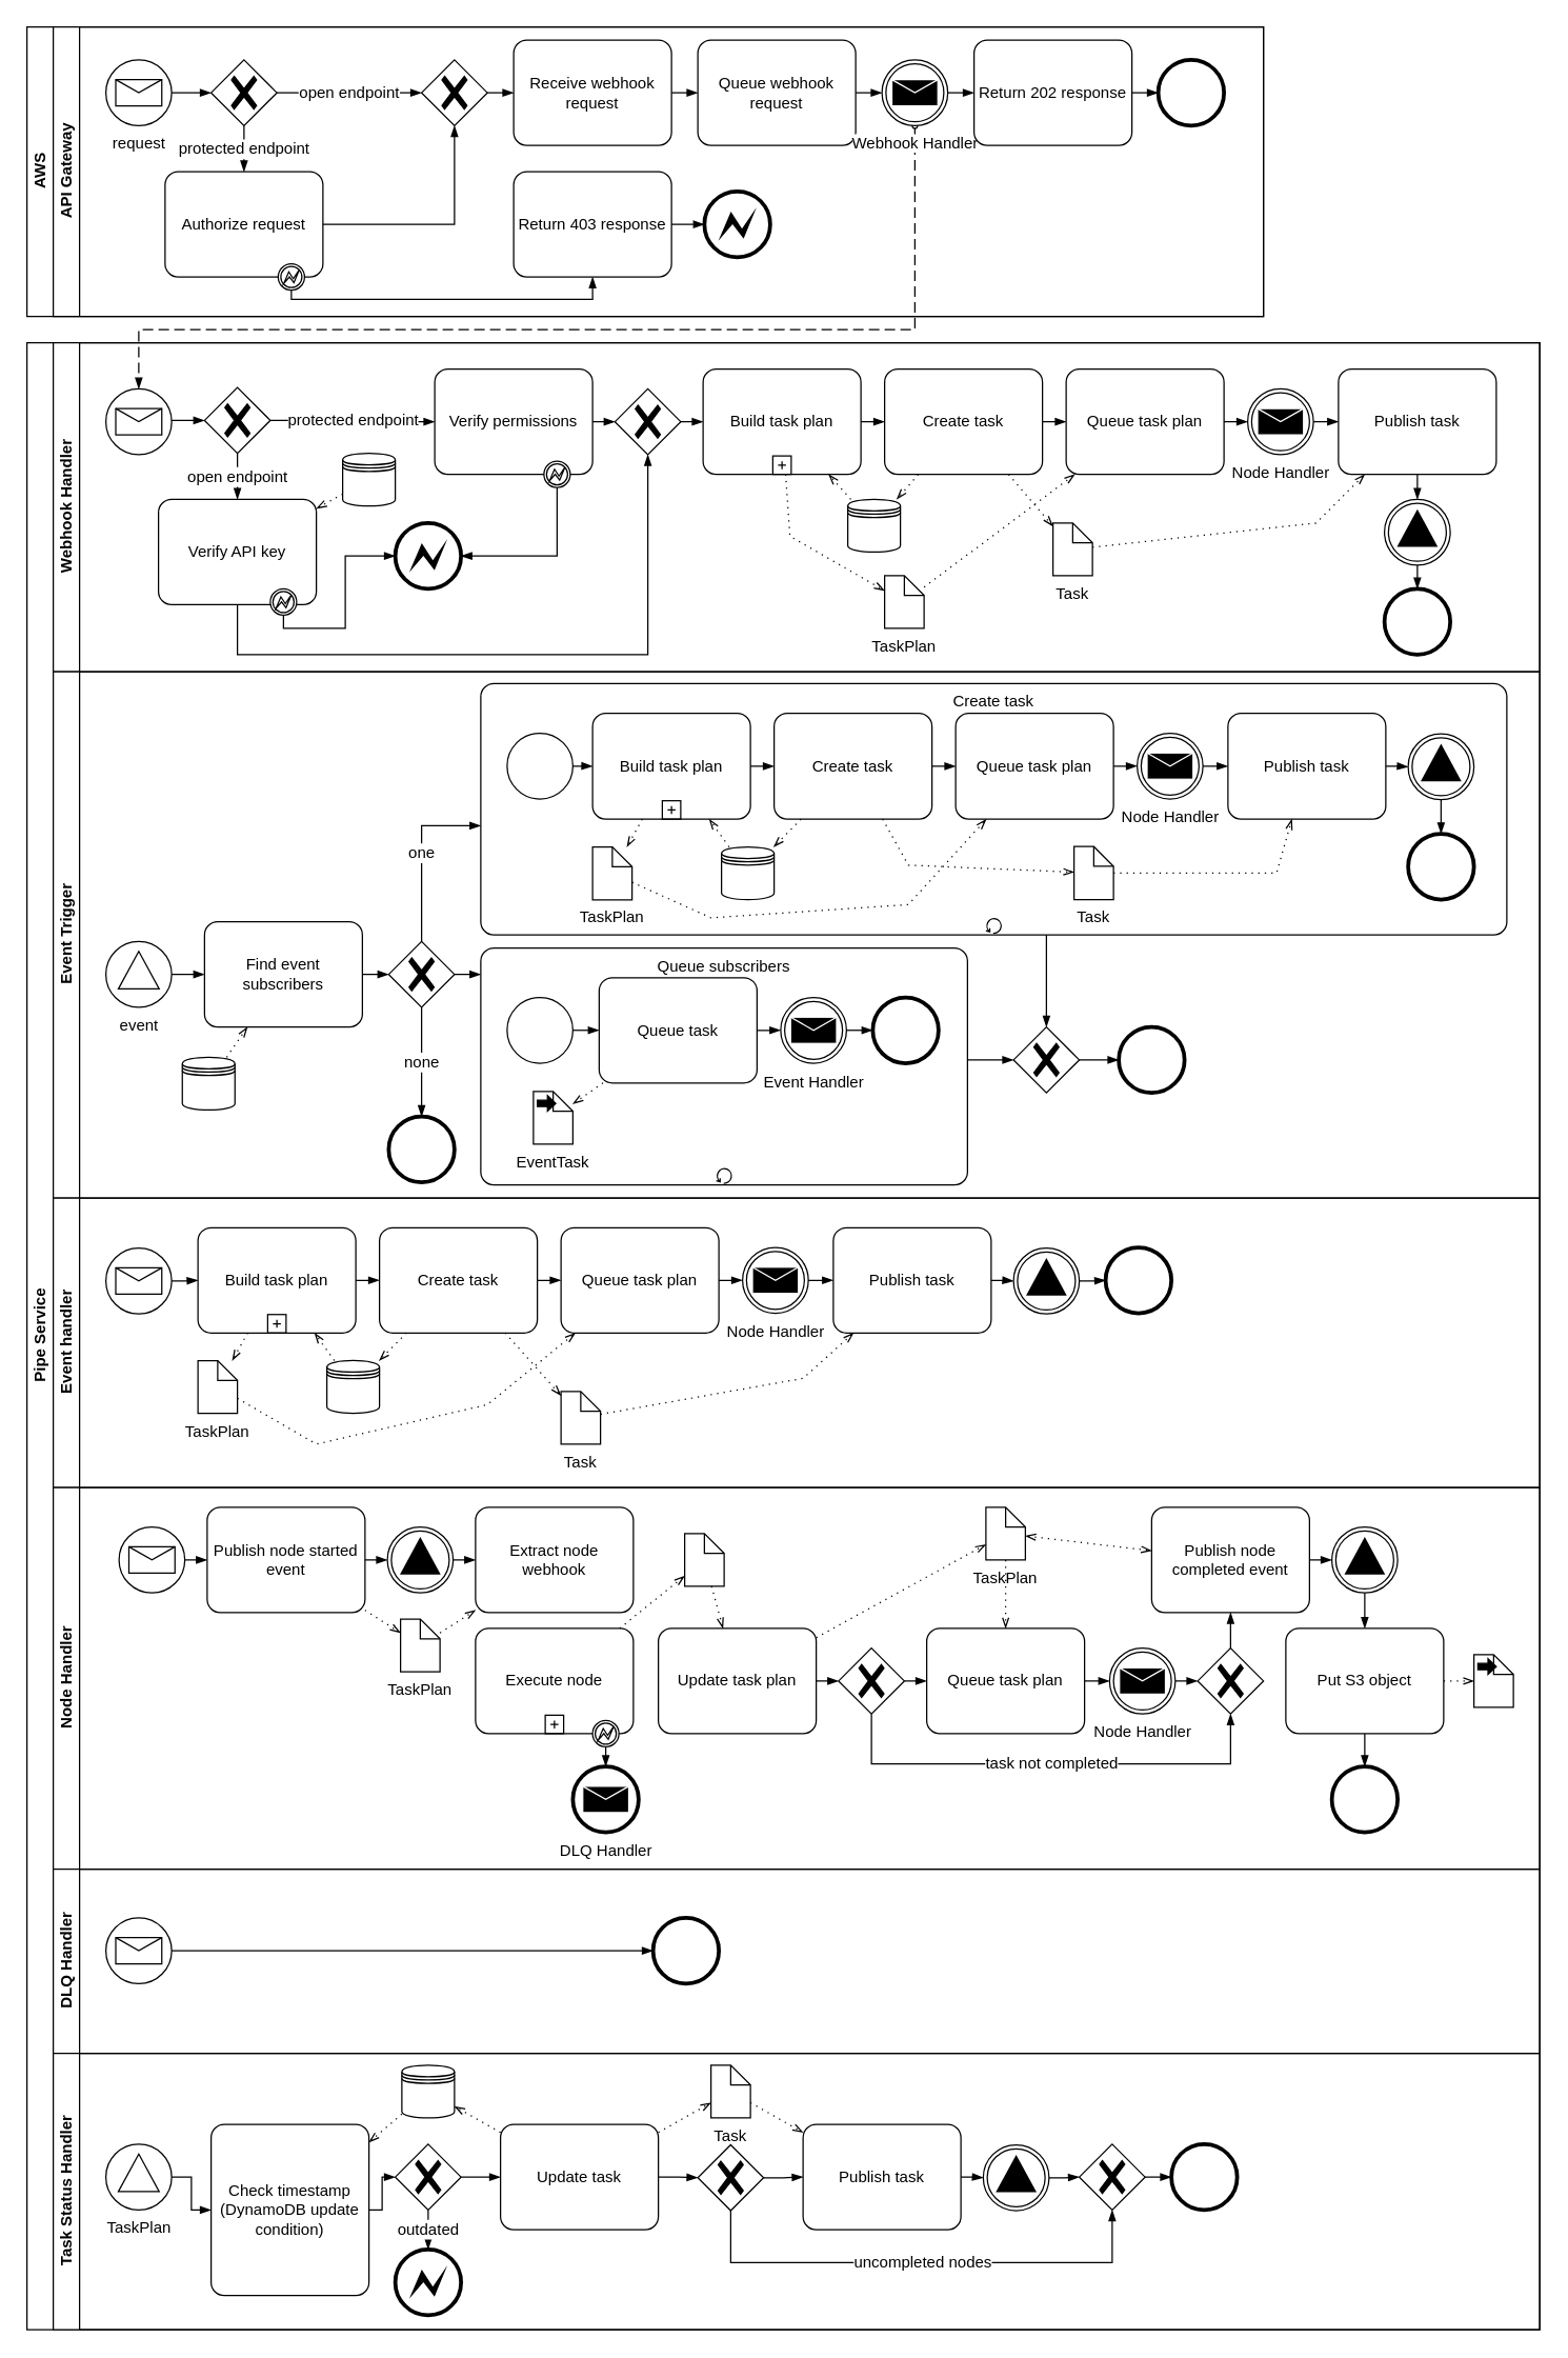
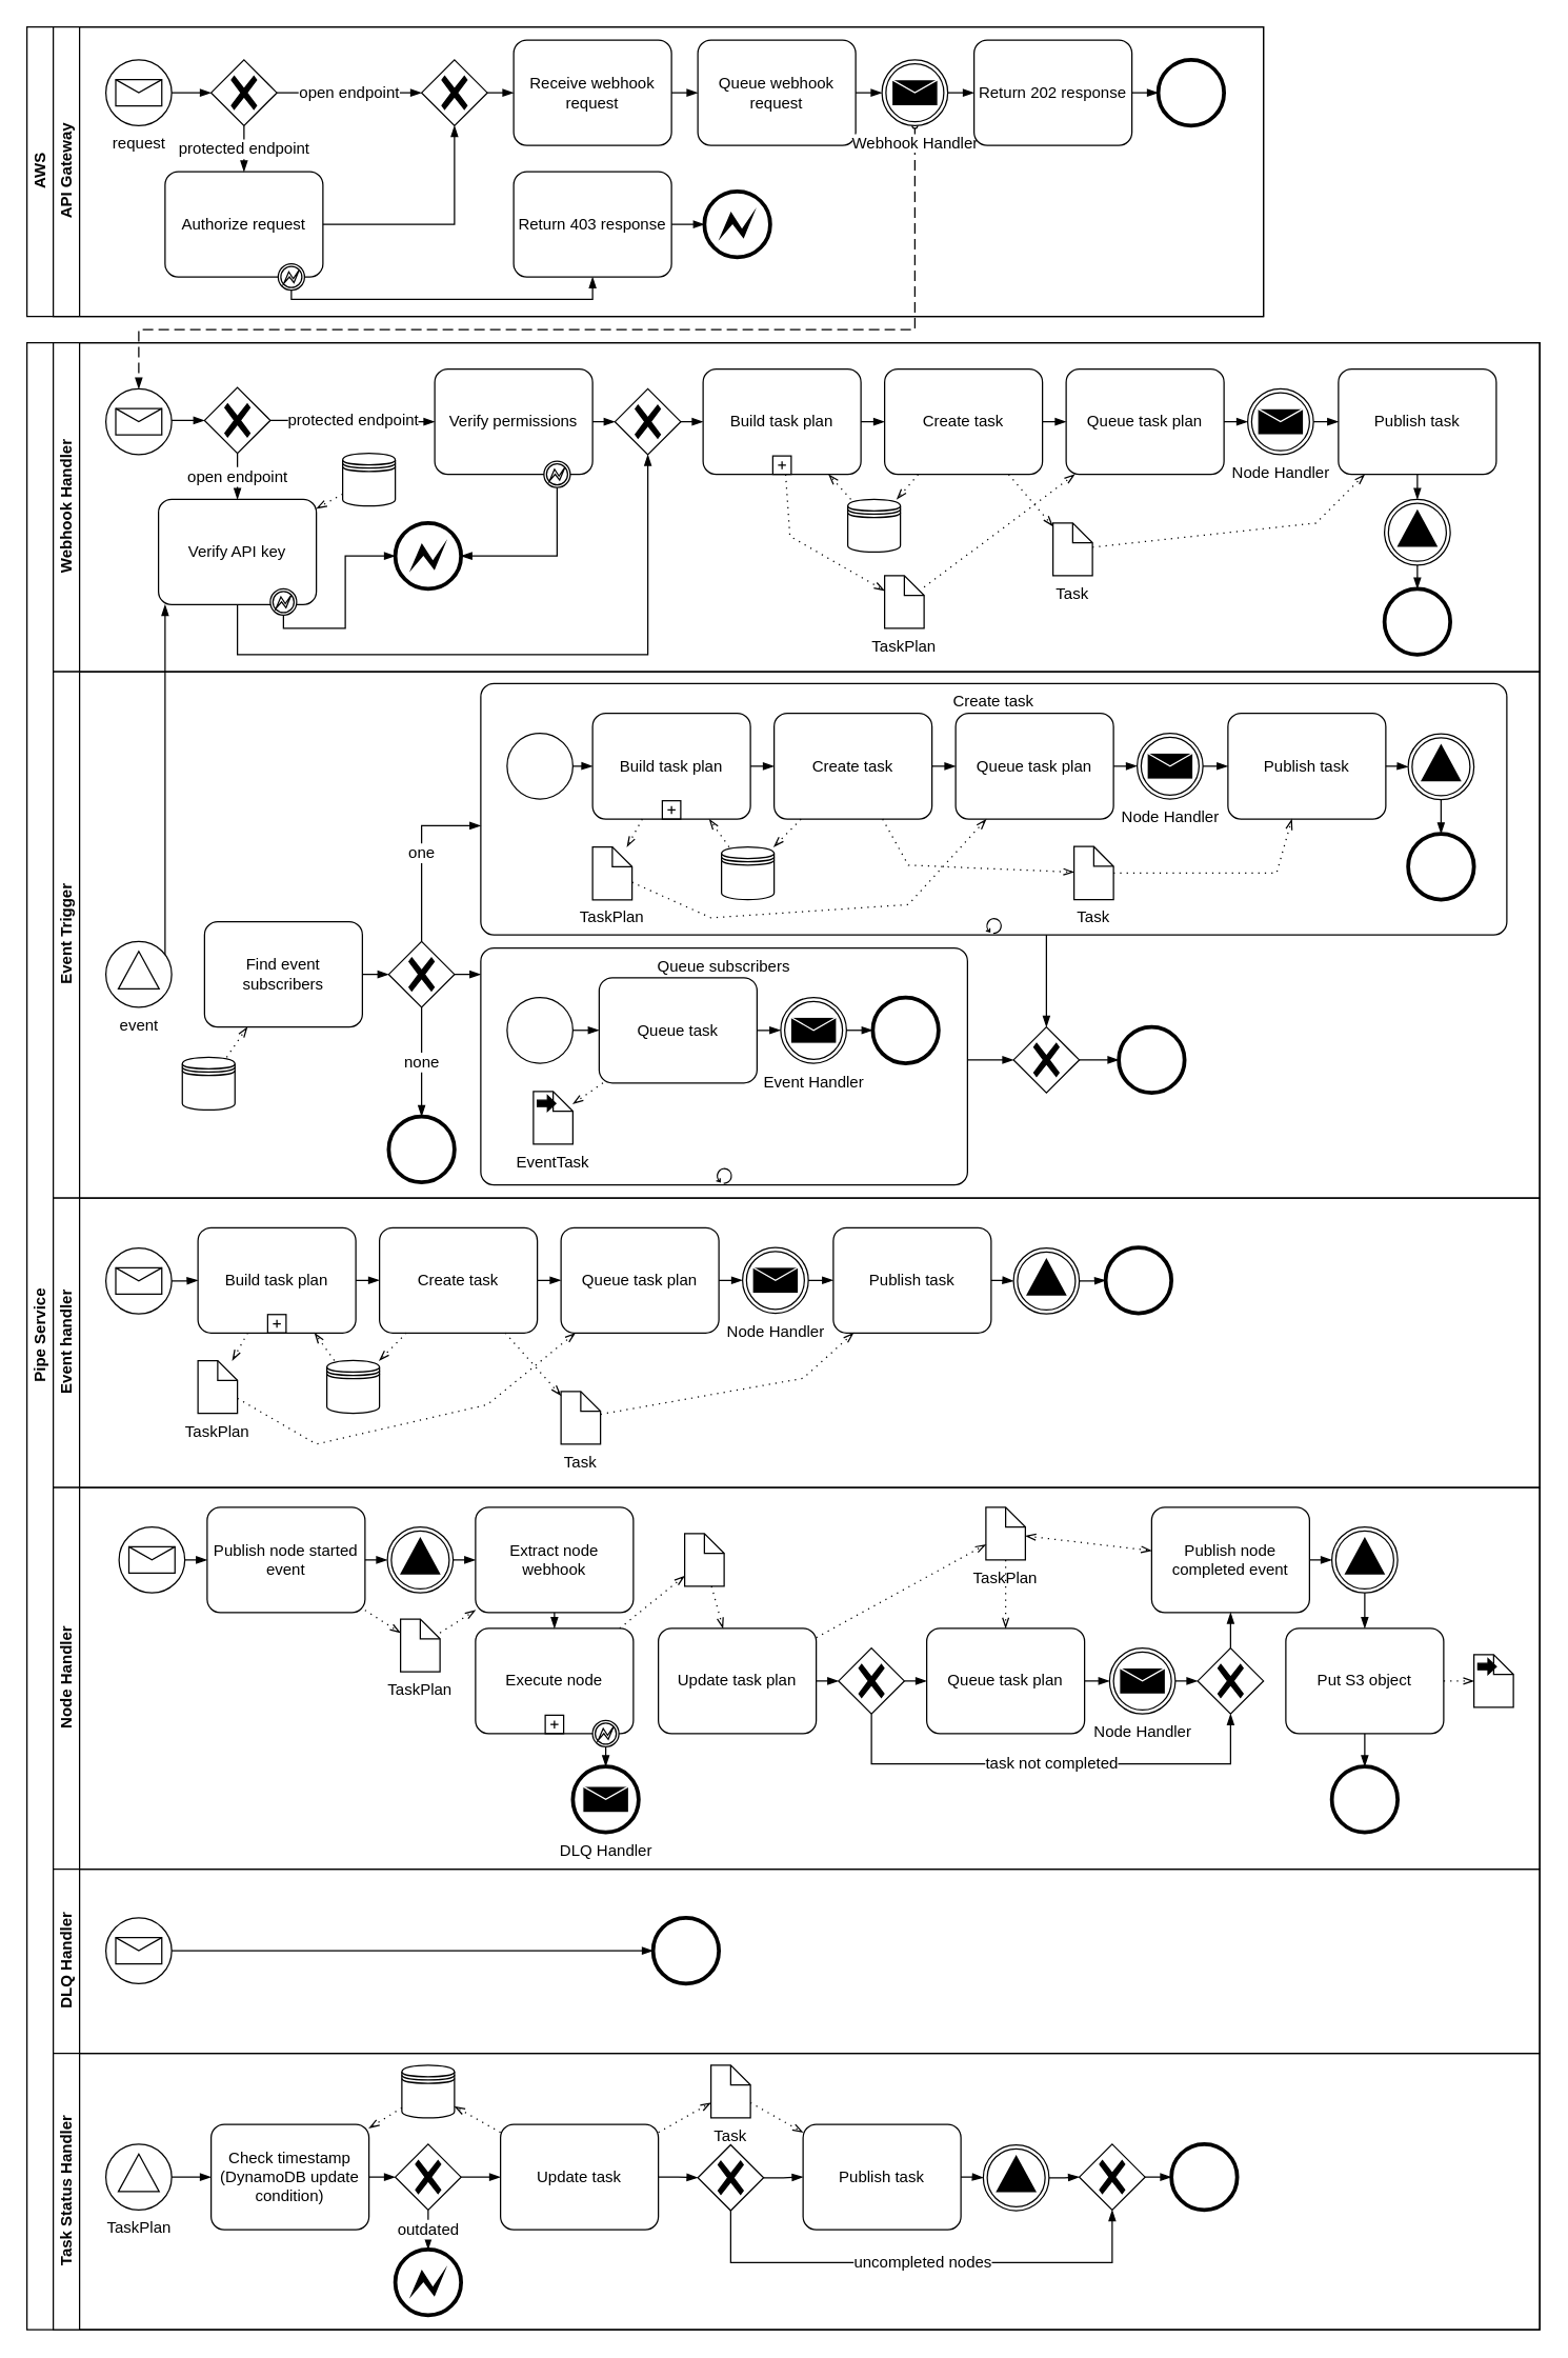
- <mxCell id="47" value="" style="edgeStyle=elbowEdgeStyle;fontSize=12;html=1;endArrow=blockThin;endFill=1;rounded=0;" parent="44" source="45" target="50" edge="1"><mxGeometry width="160" relative="1" as="geometry"><mxPoint x="90" y="-31" as="sourcePoint" /><mxPoint x="285" y="916" as="targetPoint" /></mxGeometry></mxCell>
+ <mxCell id="47" value="" style="edgeStyle=elbowEdgeStyle;fontSize=12;html=1;endArrow=blockThin;endFill=1;rounded=0;" parent="44" source="45" target="11" edge="1"><mxGeometry width="160" relative="1" as="geometry"><mxPoint x="90" y="-31" as="sourcePoint" /><mxPoint x="285" y="916" as="targetPoint" /></mxGeometry></mxCell>
+ <mxCell id="135" value="" style="edgeStyle=orthogonalEdgeStyle;fontSize=12;html=1;endArrow=blockThin;endFill=1;rounded=0;" parent="123" source="131" target="134" edge="1"><mxGeometry width="160" relative="1" as="geometry"><mxPoint x="222" y="1124" as="sourcePoint" /><mxPoint x="222.0" y="1481" as="targetPoint" /></mxGeometry></mxCell>
- <mxCell id="177" value="Check timestamp (DynamoDB update condition)" style="points=[[0.25,0,0],[0.5,0,0],[0.75,0,0],[1,0.25,0],[1,0.5,0],[1,0.75,0],[0.75,1,0],[0.5,1,0],[0.25,1,0],[0,0.75,0],[0,0.5,0],[0,0.25,0]];shape=mxgraph.bpmn.task;whiteSpace=wrap;rectStyle=rounded;size=10;taskMarker=abstract;" parent="170" vertex="1"><mxGeometry x="120" y="54" width="120" height="130" as="geometry" /></mxCell>
+ <mxCell id="177" value="Check timestamp (DynamoDB update condition)" style="points=[[0.25,0,0],[0.5,0,0],[0.75,0,0],[1,0.25,0],[1,0.5,0],[1,0.75,0],[0.75,1,0],[0.5,1,0],[0.25,1,0],[0,0.75,0],[0,0.5,0],[0,0.25,0]];shape=mxgraph.bpmn.task;whiteSpace=wrap;rectStyle=rounded;size=10;taskMarker=abstract;" parent="170" vertex="1"><mxGeometry x="120" y="54" width="120" height="80" as="geometry" /></mxCell>
